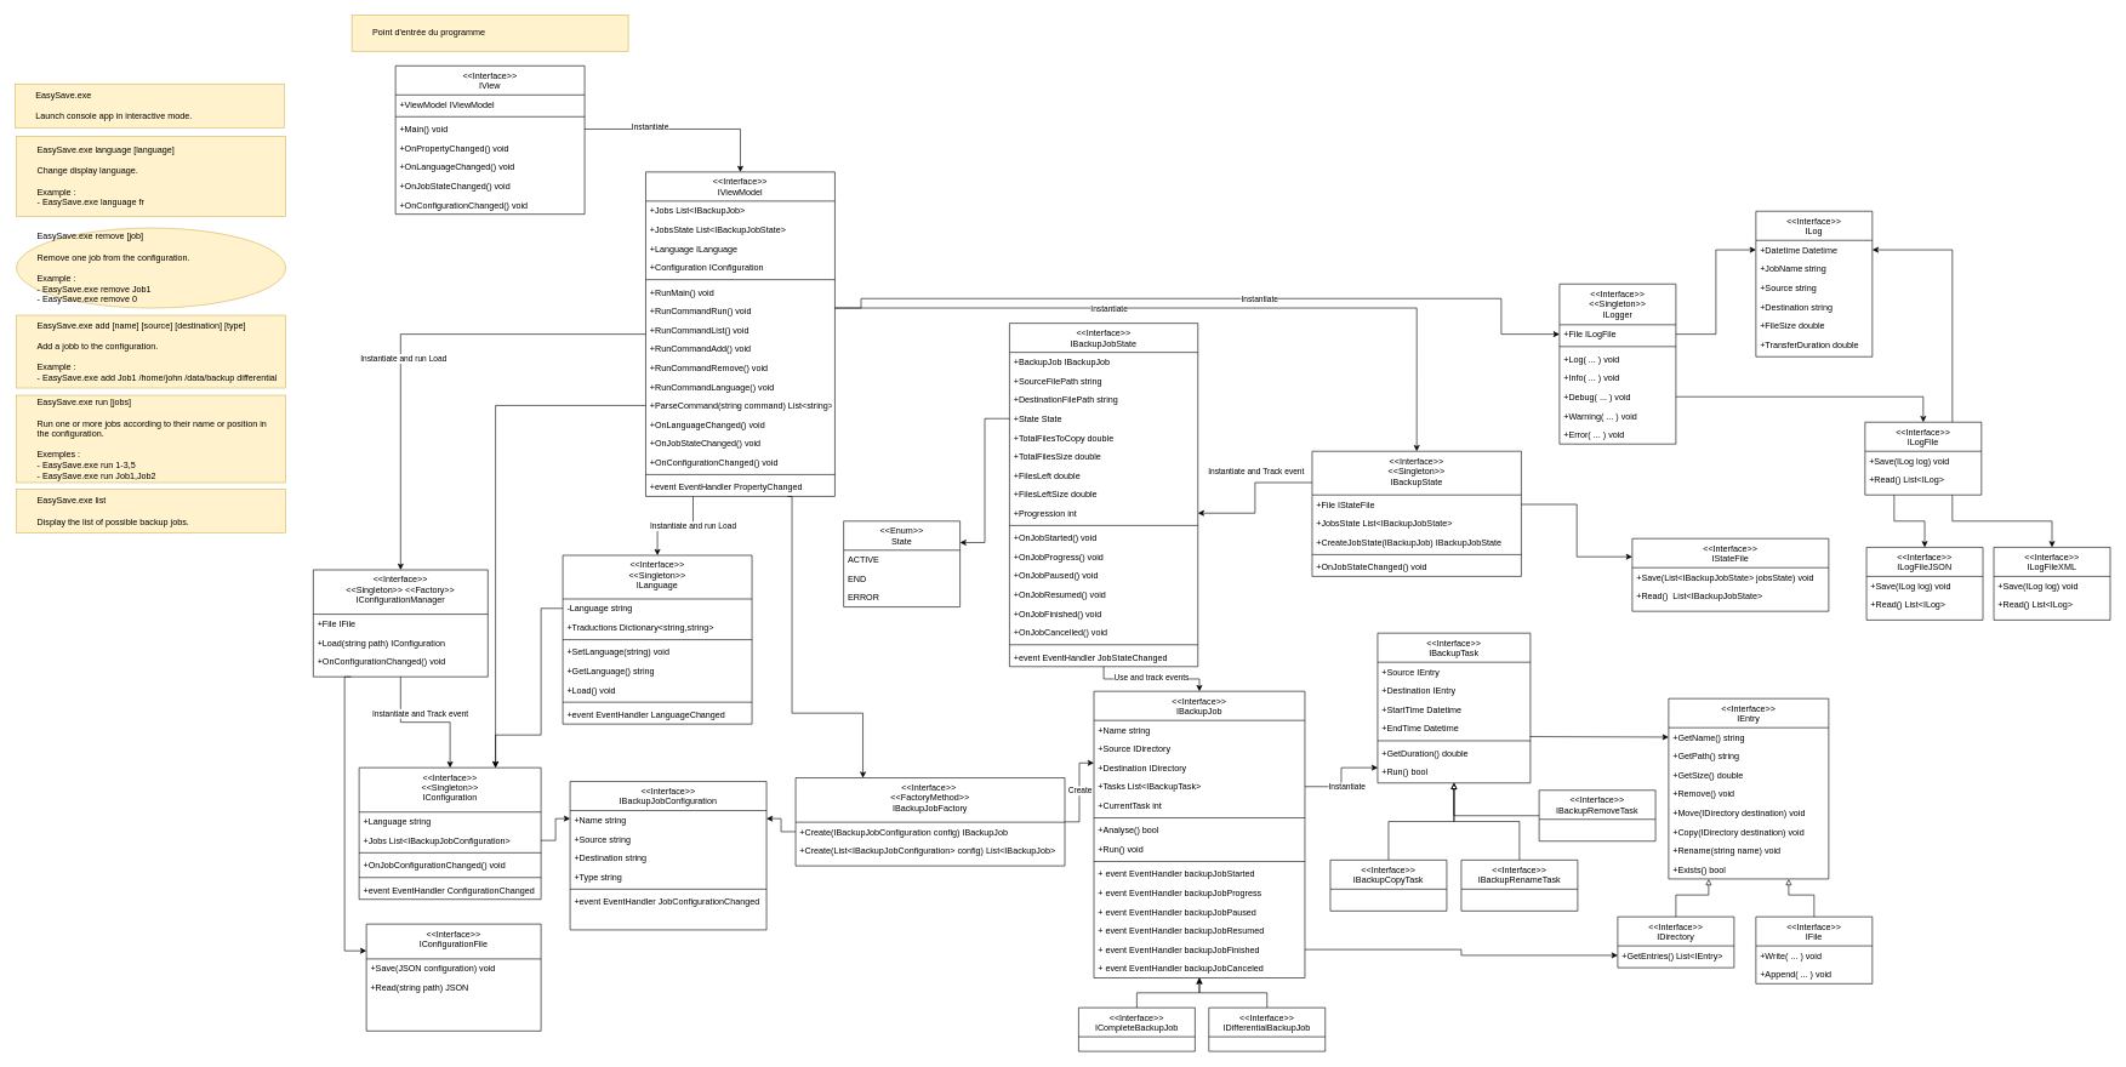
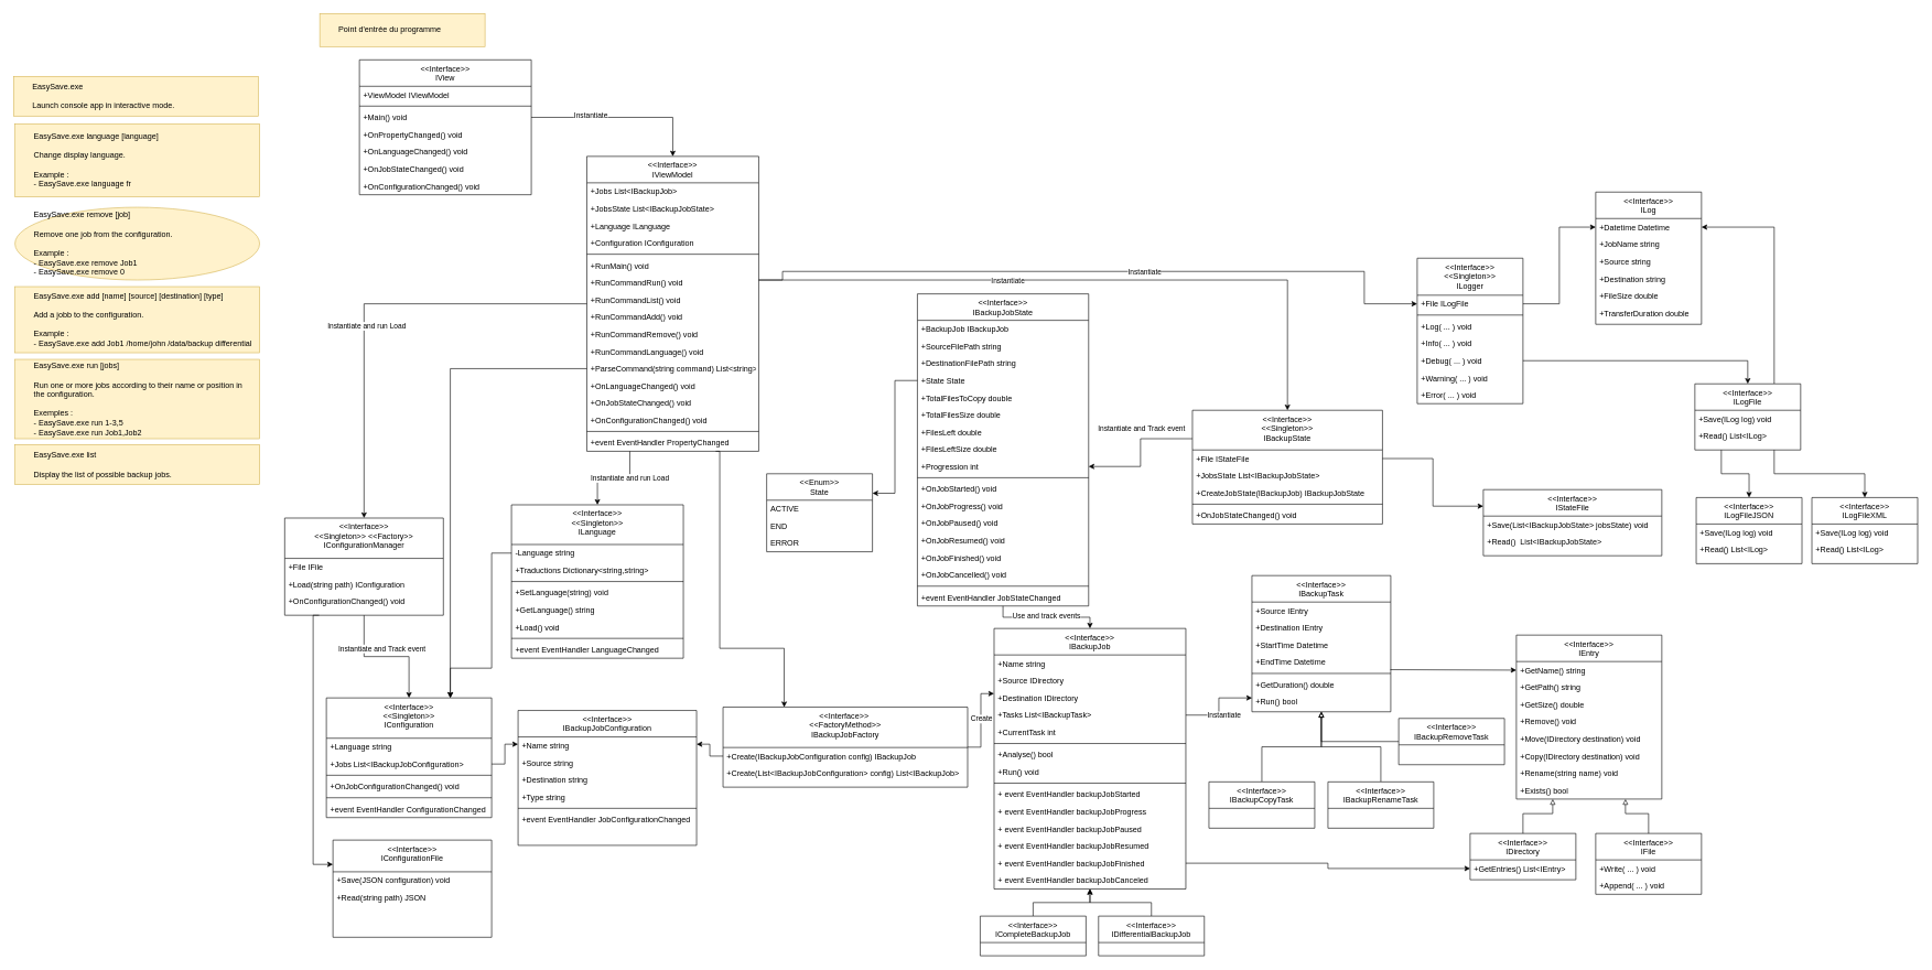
- <mxCell id="197" value="&lt;span style=&quot;white-space: pre;&quot;&gt;&#09;&lt;/span&gt;Point d'entrée du programme" style="whiteSpace=wrap;html=1;fillColor=#fff2cc;strokeColor=#d6b656;align=left;verticalAlign=middle;" vertex="1" parent="1"><mxGeometry x="483" y="20" width="380" height="50" as="geometry" /></mxCell>
+ <mxCell id="197" value="&lt;span style=&quot;white-space: pre;&quot;&gt;&#09;&lt;/span&gt;Point d'entrée du programme" style="whiteSpace=wrap;html=1;fillColor=#fff2cc;strokeColor=#d6b656;align=left;verticalAlign=middle;" vertex="1" parent="1"><mxGeometry x="483" y="20" width="250" height="50" as="geometry" /></mxCell>
